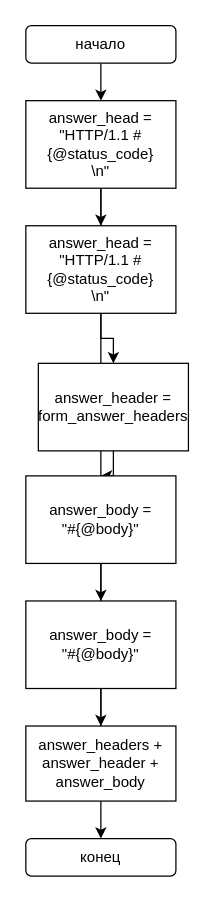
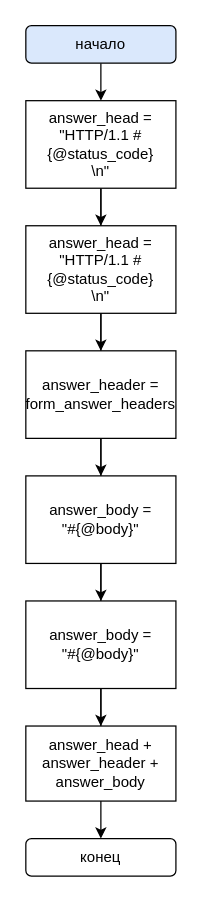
- <mxCell id="4" value="начало" style="rounded=1;whiteSpace=wrap;html=1;" vertex="1" parent="1"><mxGeometry x="20" y="20" width="120" height="30" as="geometry" /></mxCell>
+ <mxCell id="4" value="начало" style="rounded=1;whiteSpace=wrap;html=1;fillColor=#dae8fc;" vertex="1" parent="1"><mxGeometry x="20" y="20" width="120" height="30" as="geometry" /></mxCell>
- <mxCell id="12" value="answer_header = form_answer_headers" style="rounded=0;whiteSpace=wrap;html=1;" vertex="1" parent="1"><mxGeometry x="30" y="290" width="120" height="70" as="geometry" /></mxCell>
+ <mxCell id="12" value="answer_header = form_answer_headers" style="rounded=0;whiteSpace=wrap;html=1;" vertex="1" parent="1"><mxGeometry x="20" y="280" width="120" height="70" as="geometry" /></mxCell>
- <mxCell id="17" value="&lt;div&gt;answer_headers +&lt;/div&gt;&lt;div&gt;answer_header +&lt;/div&gt;&lt;div&gt;answer_body&lt;br&gt;&lt;/div&gt;" style="rounded=0;whiteSpace=wrap;html=1;" vertex="1" parent="1"><mxGeometry x="20" y="580" width="120" height="60" as="geometry" /></mxCell>
+ <mxCell id="17" value="&lt;div&gt;answer_head +&lt;/div&gt;&lt;div&gt;answer_header +&lt;/div&gt;&lt;div&gt;answer_body&lt;br&gt;&lt;/div&gt;" style="rounded=0;whiteSpace=wrap;html=1;" vertex="1" parent="1"><mxGeometry x="20" y="580" width="120" height="60" as="geometry" /></mxCell>
